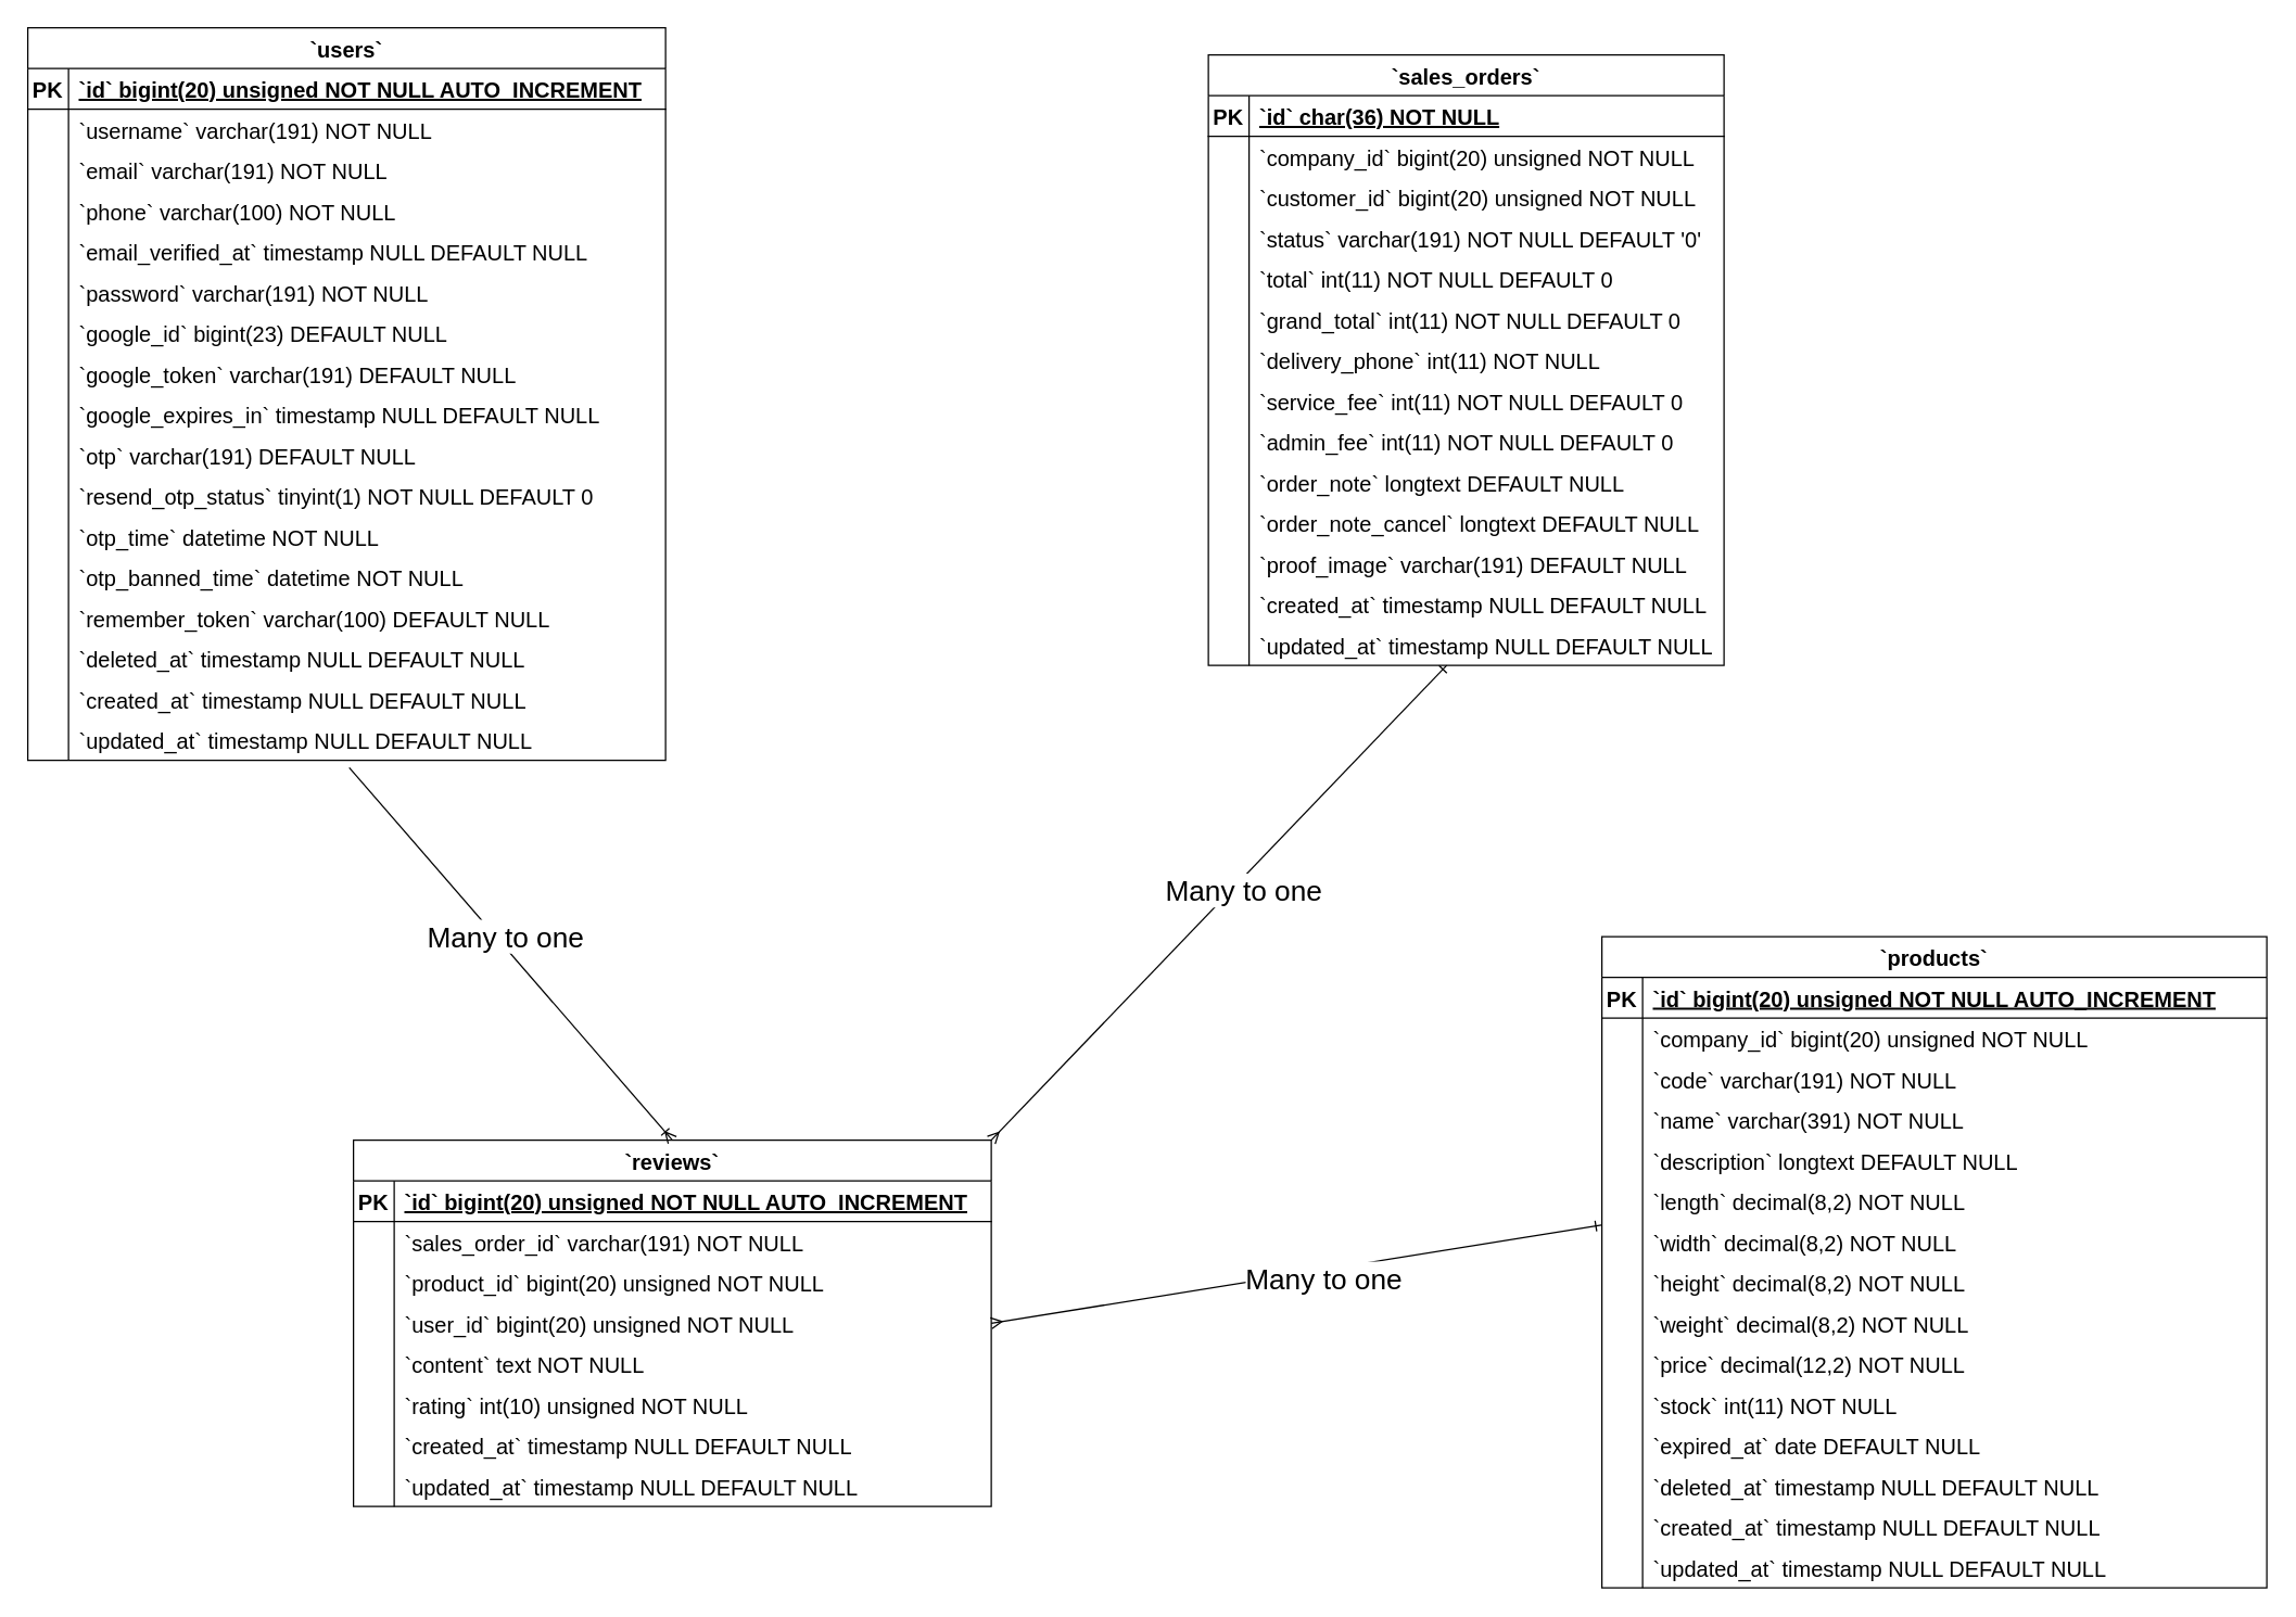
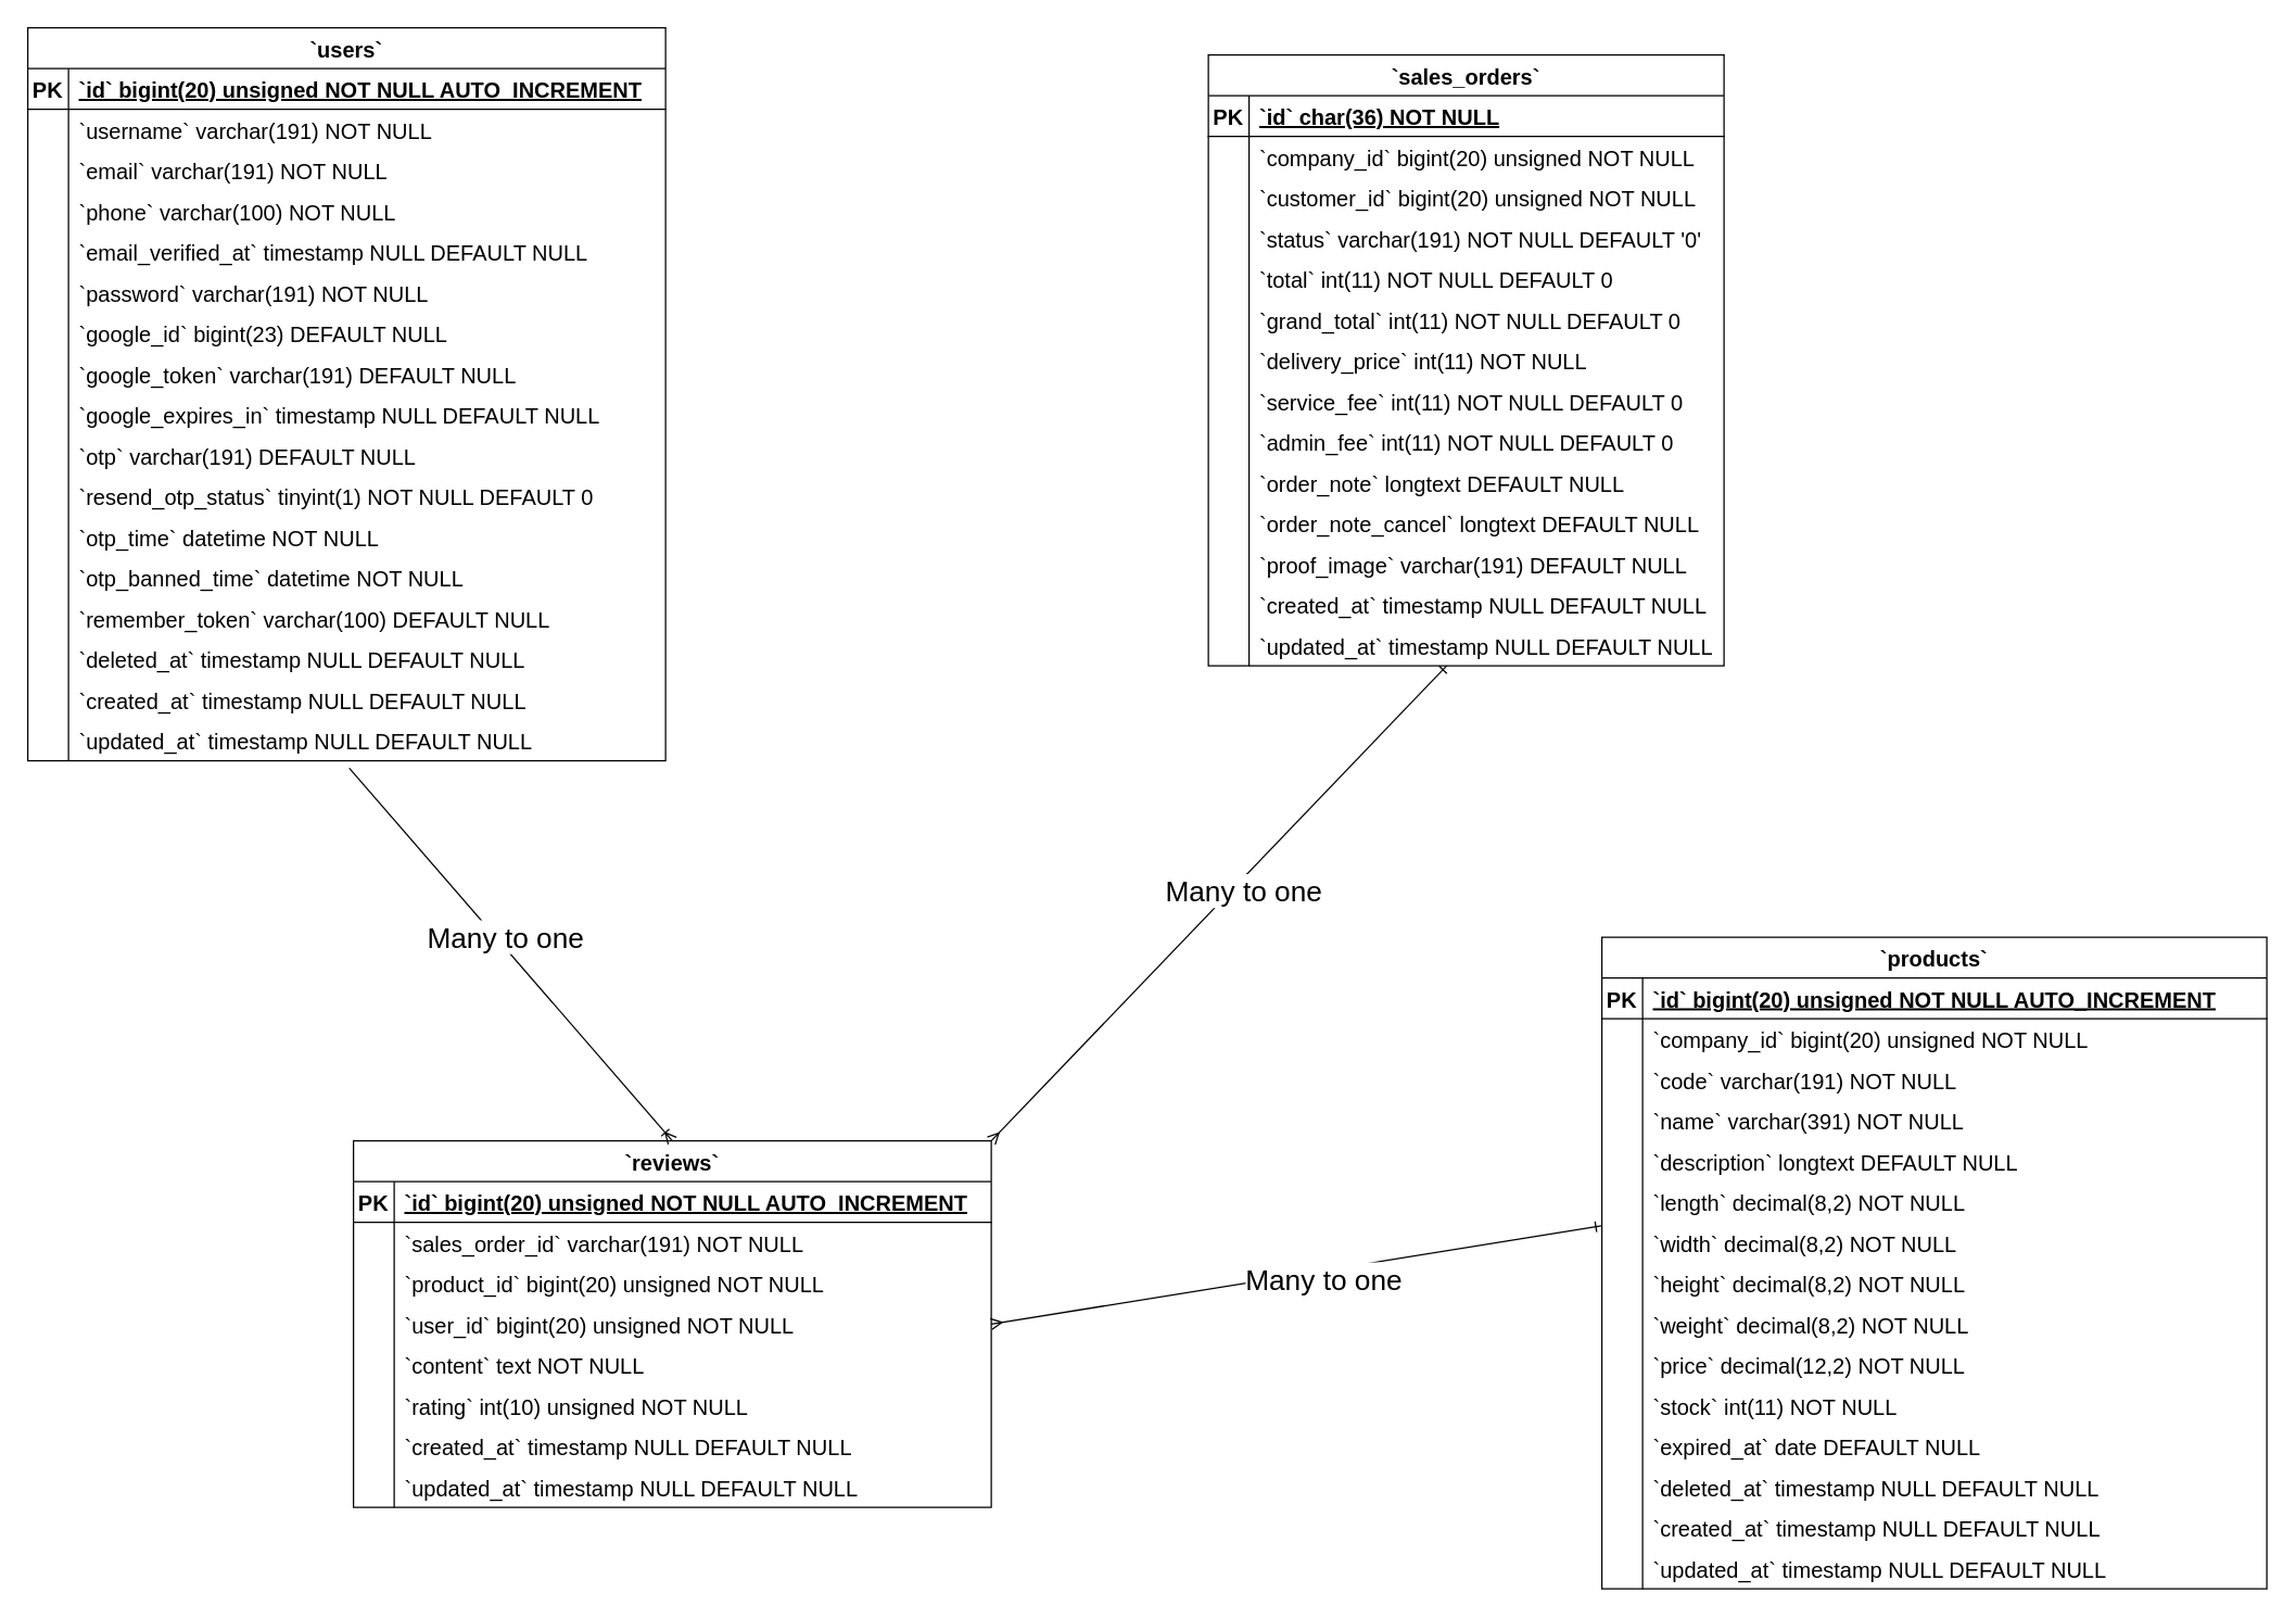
- <mxCell id="146" value="`delivery_phone` int(11) NOT NULL" style="shape=partialRectangle;overflow=hidden;connectable=0;fillColor=none;align=left;strokeColor=inherit;top=0;left=0;bottom=0;right=0;spacingLeft=6;fontSize=16;" parent="144" vertex="1"><mxGeometry x="30" width="350" height="30" as="geometry"><mxRectangle width="350" height="30" as="alternateBounds" /></mxGeometry></mxCell>
+ <mxCell id="146" value="`delivery_price` int(11) NOT NULL" style="shape=partialRectangle;overflow=hidden;connectable=0;fillColor=none;align=left;strokeColor=inherit;top=0;left=0;bottom=0;right=0;spacingLeft=6;fontSize=16;" parent="144" vertex="1"><mxGeometry x="30" width="350" height="30" as="geometry"><mxRectangle width="350" height="30" as="alternateBounds" /></mxGeometry></mxCell>
